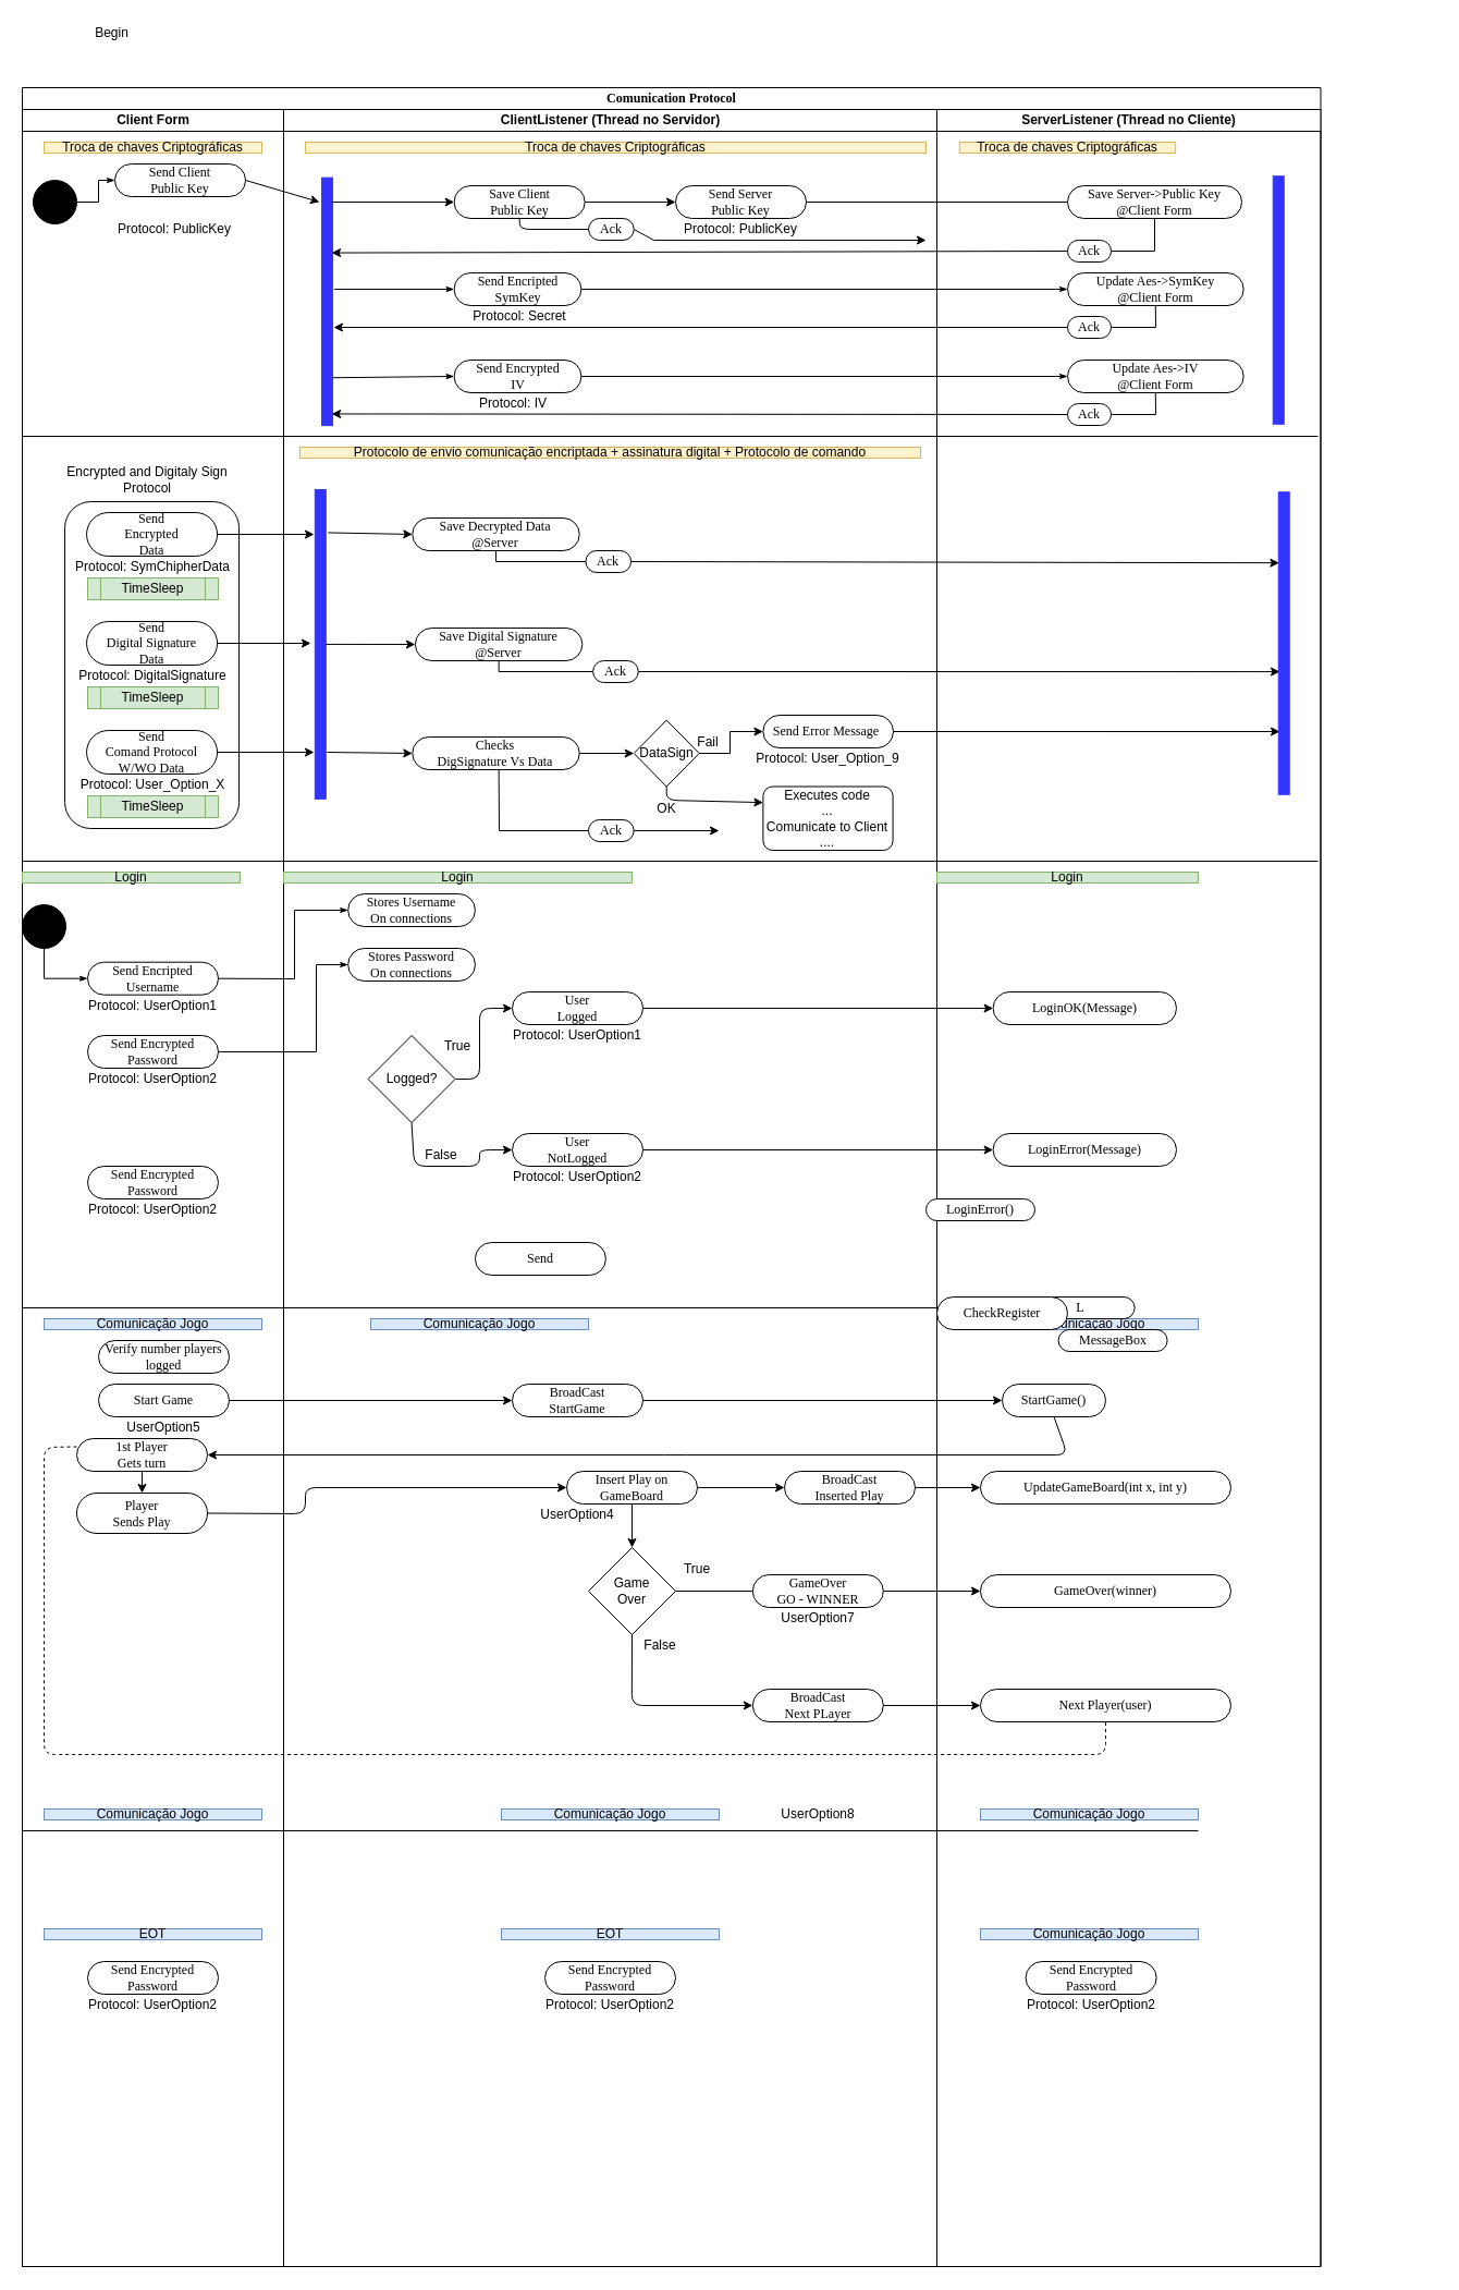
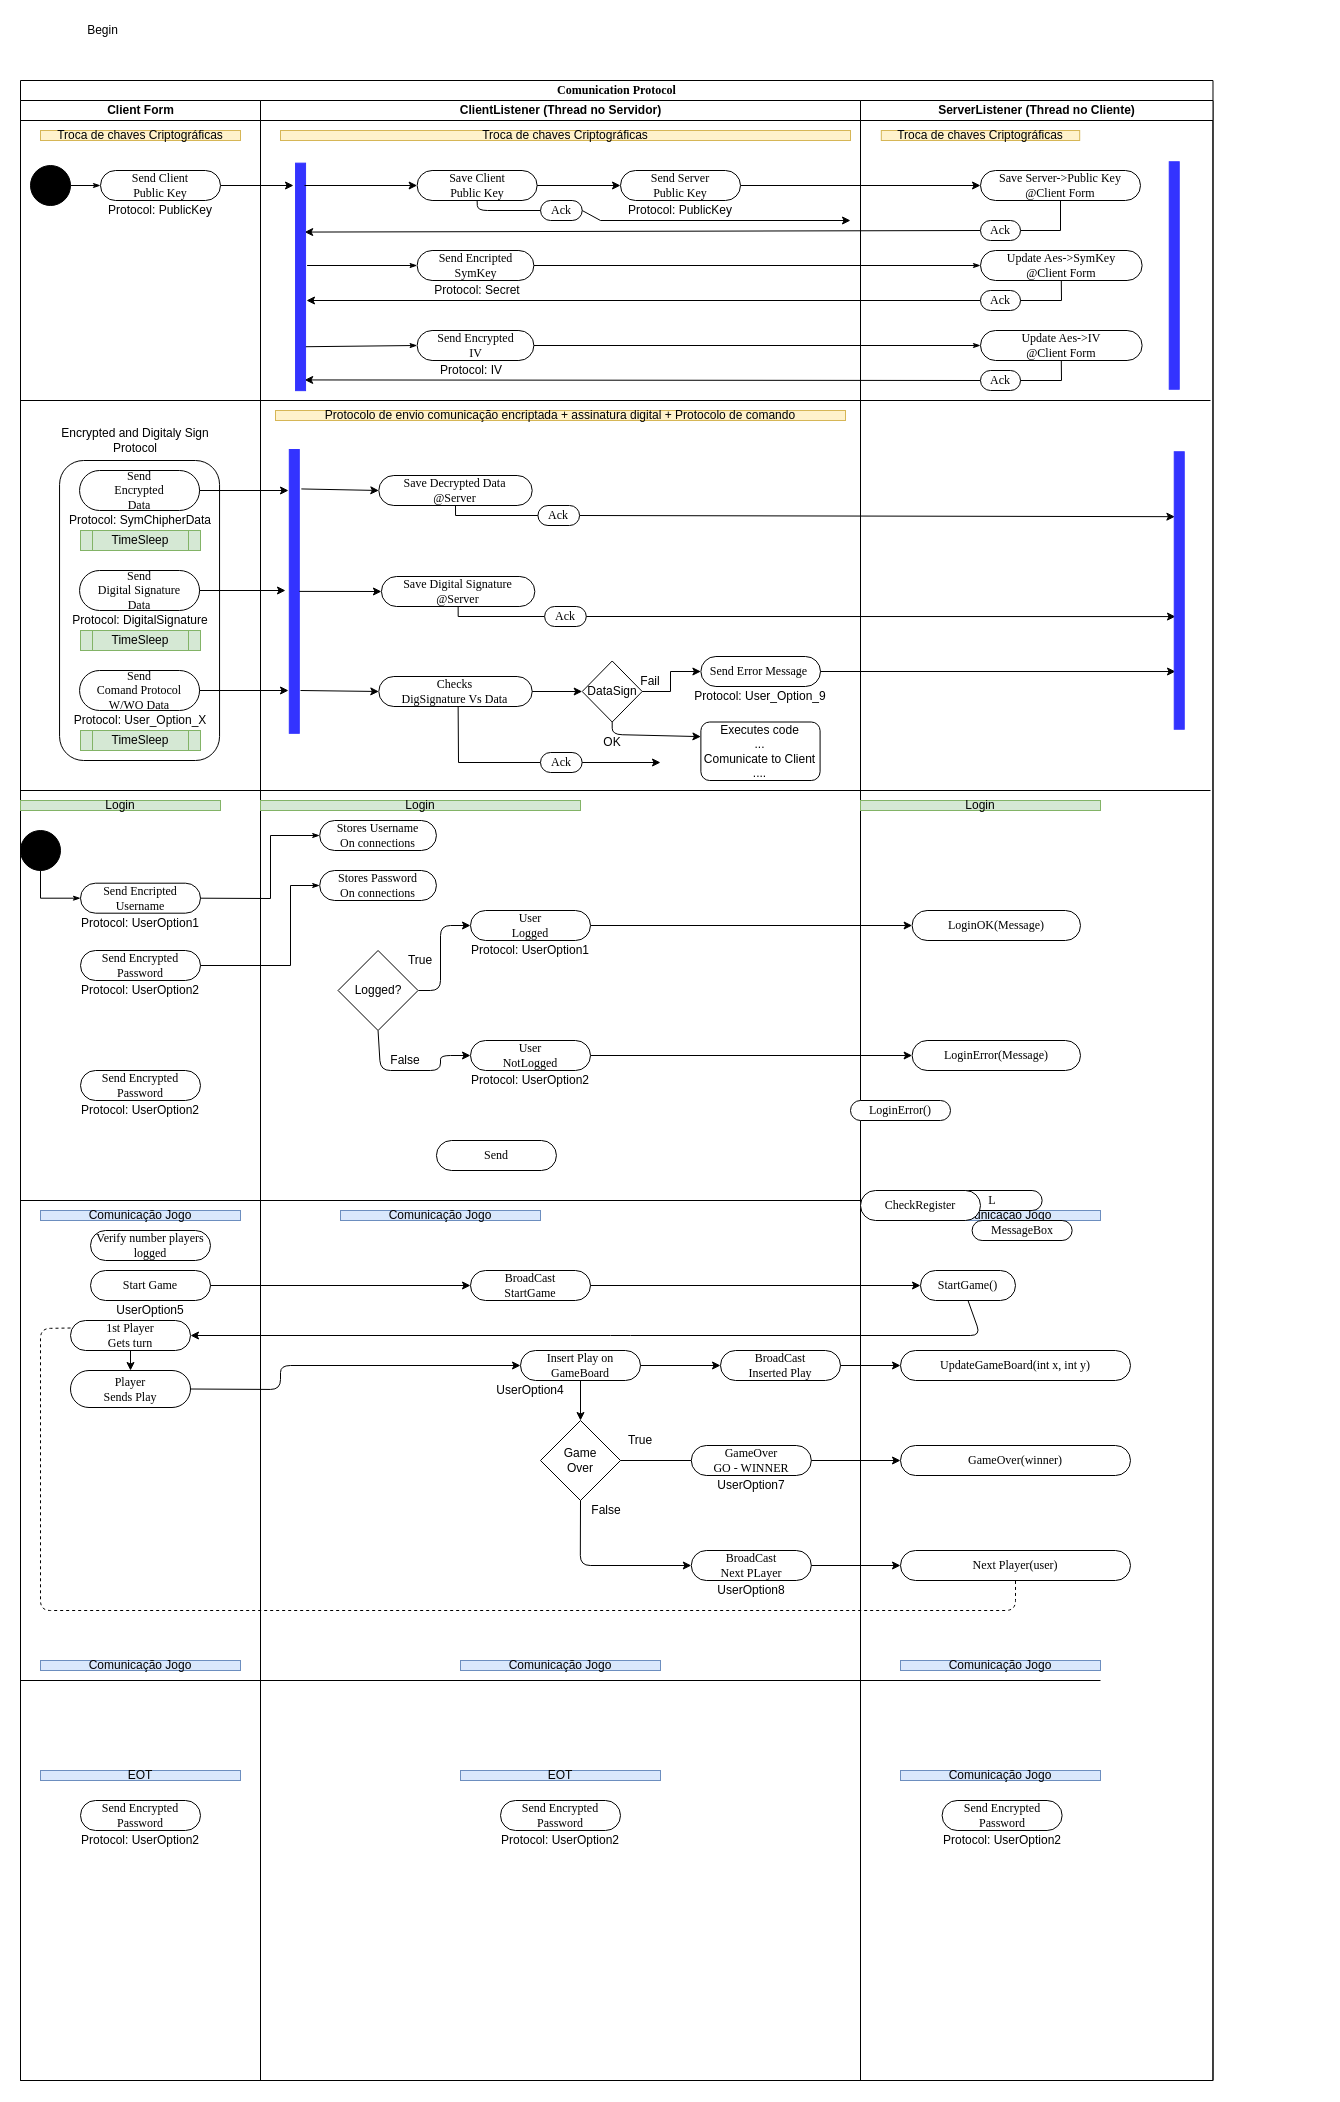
- <mxCell id="24" value="Send Client&lt;br&gt;Public Key" style="rounded=1;whiteSpace=wrap;html=1;shadow=0;comic=0;labelBackgroundColor=none;strokeWidth=1;fontFamily=Verdana;fontSize=12;align=center;arcSize=50;" parent="13" vertex="1"><mxGeometry x="85" y="50" width="120" height="30" as="geometry" /></mxCell>
+ <mxCell id="24" value="Send Client&lt;br&gt;Public Key" style="rounded=1;whiteSpace=wrap;html=1;shadow=0;comic=0;labelBackgroundColor=none;strokeWidth=1;fontFamily=Verdana;fontSize=12;align=center;arcSize=50;" parent="13" vertex="1"><mxGeometry x="80" y="70" width="120" height="30" as="geometry" /></mxCell>
- <mxCell id="11" value="" style="endArrow=none;html=1;entryX=0;entryY=0.5;entryDx=0;entryDy=0;exitX=1;exitY=0.5;exitDx=0;exitDy=0;" edge="1" parent="5" source="77" target="166"><mxGeometry width="50" height="50" relative="1" as="geometry"><mxPoint x="780" y="327.31" as="sourcePoint" /><mxPoint x="830" y="277.31" as="targetPoint" /></mxGeometry></mxCell>
+ <mxCell id="11" value="" style="endArrow=classic;html=1;entryX=0;entryY=0.5;entryDx=0;entryDy=0;exitX=1;exitY=0.5;exitDx=0;exitDy=0;" edge="1" parent="5" source="77" target="166"><mxGeometry width="50" height="50" relative="1" as="geometry"><mxPoint x="780" y="327.31" as="sourcePoint" /><mxPoint x="830" y="277.31" as="targetPoint" /></mxGeometry></mxCell>
- <mxCell id="91" value="UserOption8" style="text;html=1;strokeColor=none;fillColor=none;align=center;verticalAlign=middle;whiteSpace=wrap;rounded=0;" parent="56" vertex="1"><mxGeometry x="450.81" y="1555" width="80" height="20" as="geometry" /></mxCell>
+ <mxCell id="91" value="UserOption8" style="text;html=1;strokeColor=none;fillColor=none;align=center;verticalAlign=middle;whiteSpace=wrap;rounded=0;" parent="56" vertex="1"><mxGeometry x="450.81" y="1480" width="80" height="20" as="geometry" /></mxCell>
